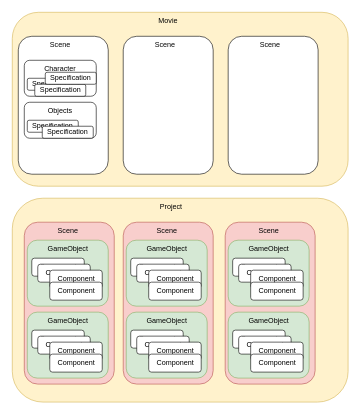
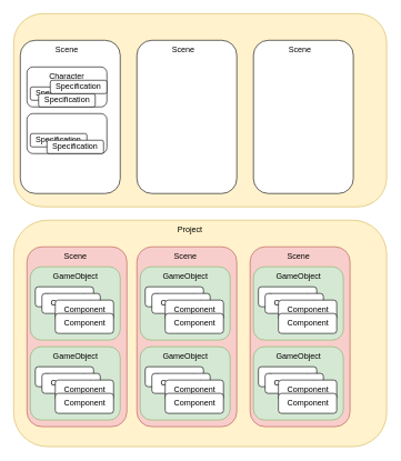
- <mxCell id="3" value="Movie" style="text;html=1;strokeColor=none;fillColor=none;align=center;verticalAlign=middle;whiteSpace=wrap;rounded=0;" vertex="1" parent="1"><mxGeometry x="250" y="20" width="60" height="30" as="geometry" /></mxCell>
- <mxCell id="13" value="Objects" style="text;html=1;strokeColor=none;fillColor=none;align=center;verticalAlign=middle;whiteSpace=wrap;rounded=0;" vertex="1" parent="1"><mxGeometry x="70" y="170" width="60" height="30" as="geometry" /></mxCell>
